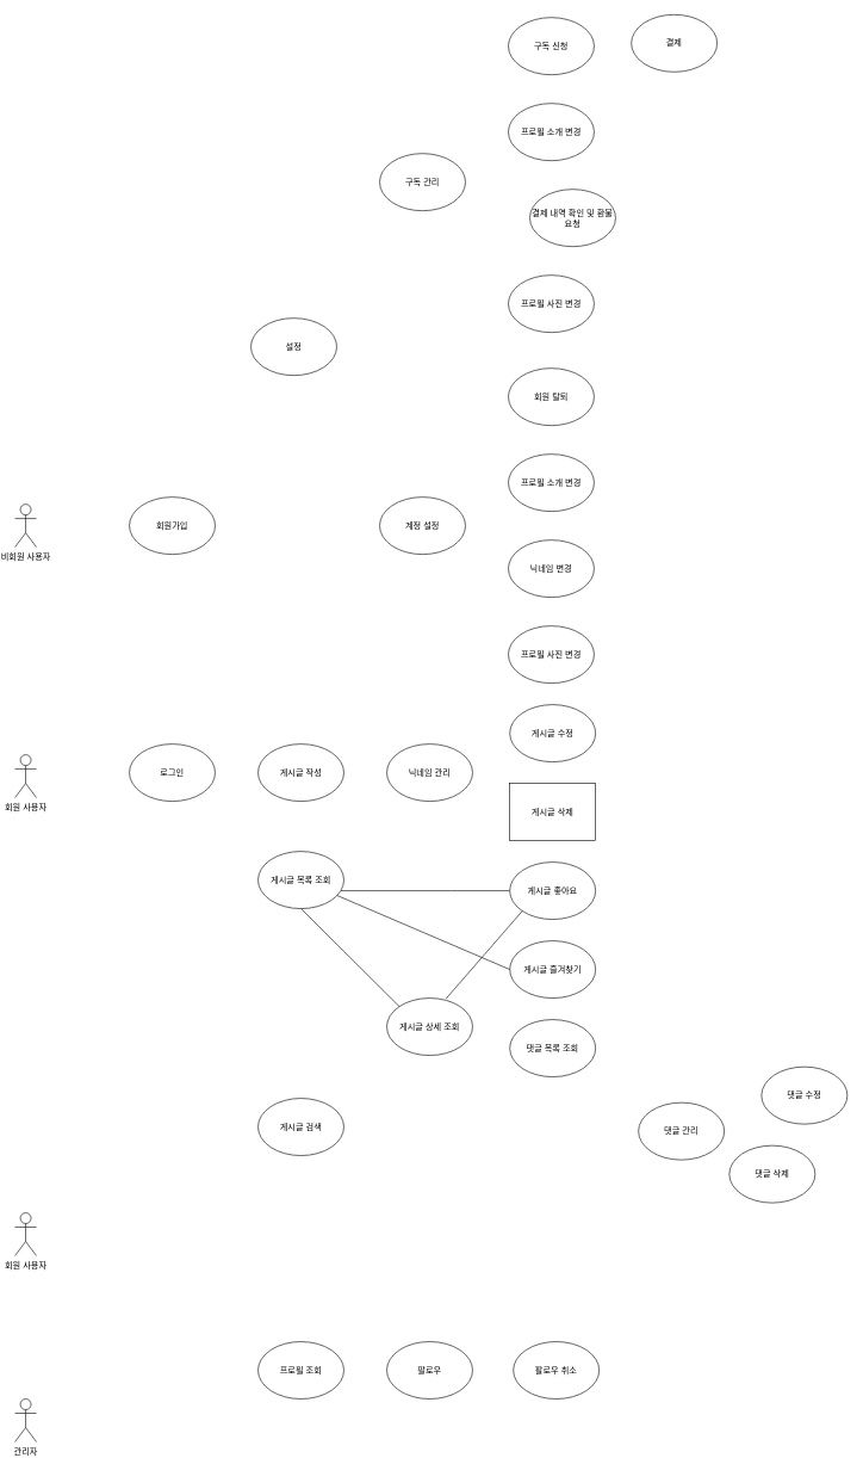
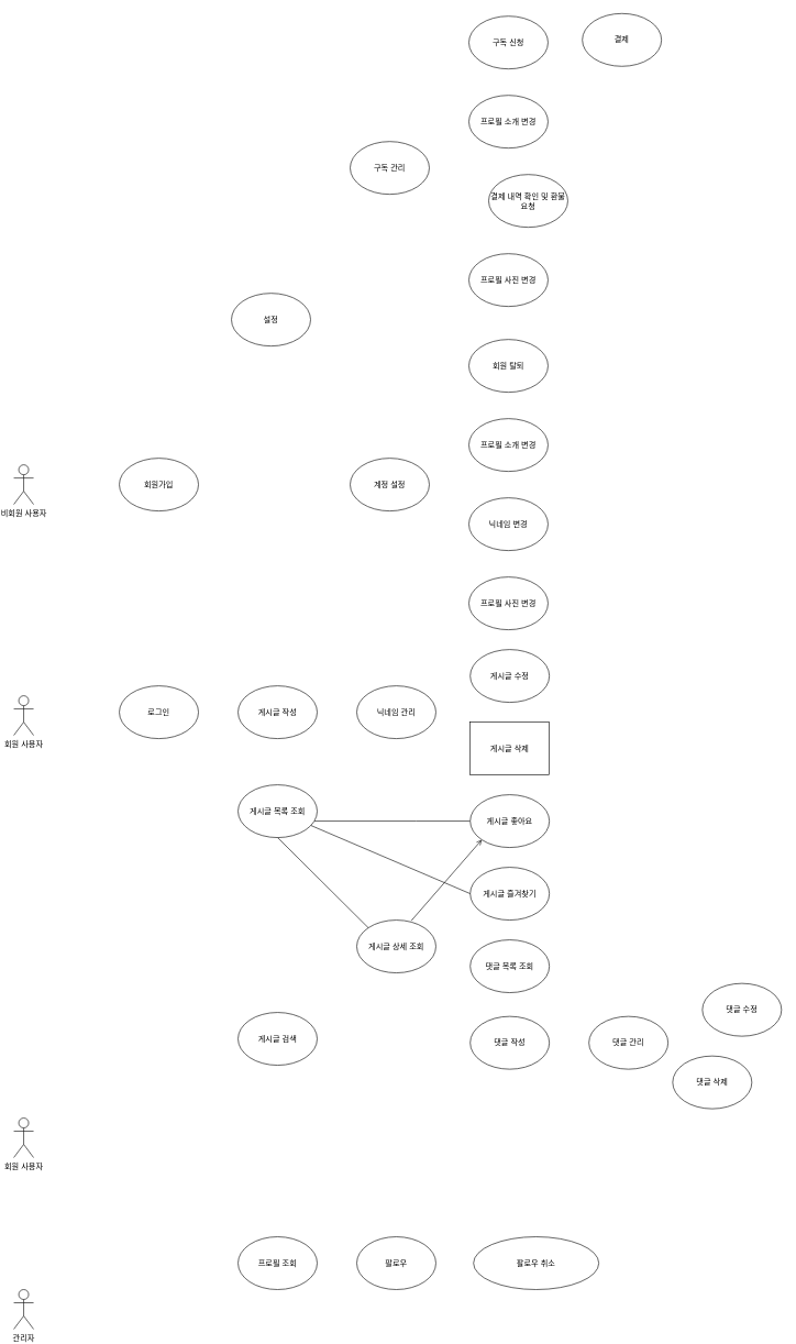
- <mxCell id="38" value="" style="endArrow=none;html=1;rounded=0;exitX=0.689;exitY=0.012;exitDx=0;exitDy=0;exitPerimeter=0;entryX=0;entryY=1;entryDx=0;entryDy=0;" edge="1" parent="1" source="36" target="19"><mxGeometry width="50" height="50" relative="1" as="geometry"><mxPoint x="589" y="1410" as="sourcePoint" /><mxPoint x="717" y="1344" as="targetPoint" /></mxGeometry></mxCell>
+ <mxCell id="38" value="" style="endArrow=open;html=1;rounded=0;exitX=0.689;exitY=0.012;exitDx=0;exitDy=0;exitPerimeter=0;entryX=0;entryY=1;entryDx=0;entryDy=0;" edge="1" parent="1" source="36" target="19"><mxGeometry width="50" height="50" relative="1" as="geometry"><mxPoint x="589" y="1410" as="sourcePoint" /><mxPoint x="717" y="1344" as="targetPoint" /></mxGeometry></mxCell>
+ <mxCell id="9" value="댓글 작성" style="ellipse;whiteSpace=wrap;html=1;" vertex="1" parent="1"><mxGeometry x="712" y="1540" width="120" height="80" as="geometry" /></mxCell>
- <mxCell id="35" value="팔로우 취소" style="ellipse;whiteSpace=wrap;html=1;" vertex="1" parent="1"><mxGeometry x="717" y="1874" width="120" height="80" as="geometry" /></mxCell>
+ <mxCell id="35" value="팔로우 취소" style="ellipse;whiteSpace=wrap;html=1;" vertex="1" parent="1"><mxGeometry x="717" y="1874" width="190" height="80" as="geometry" /></mxCell>
